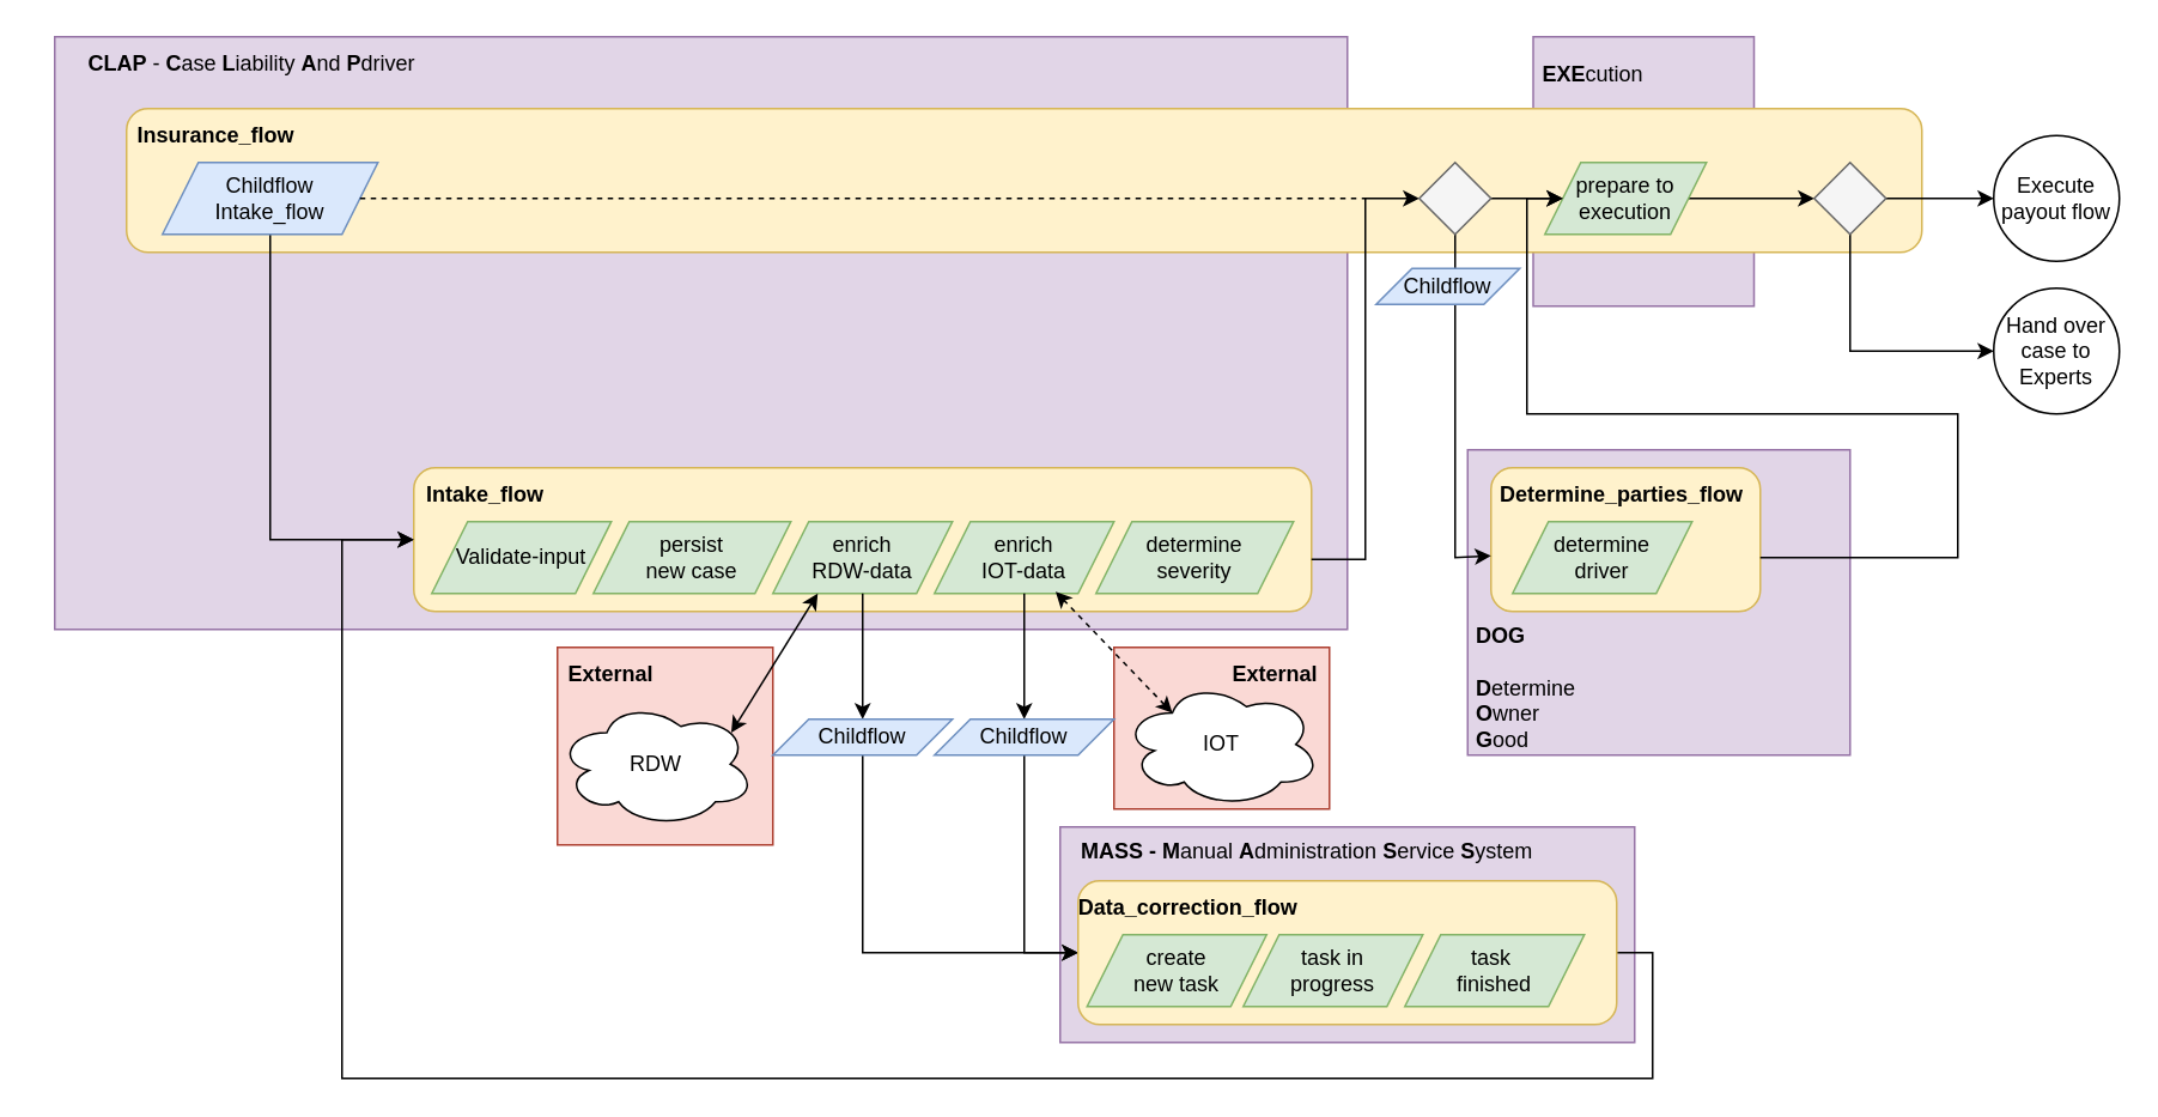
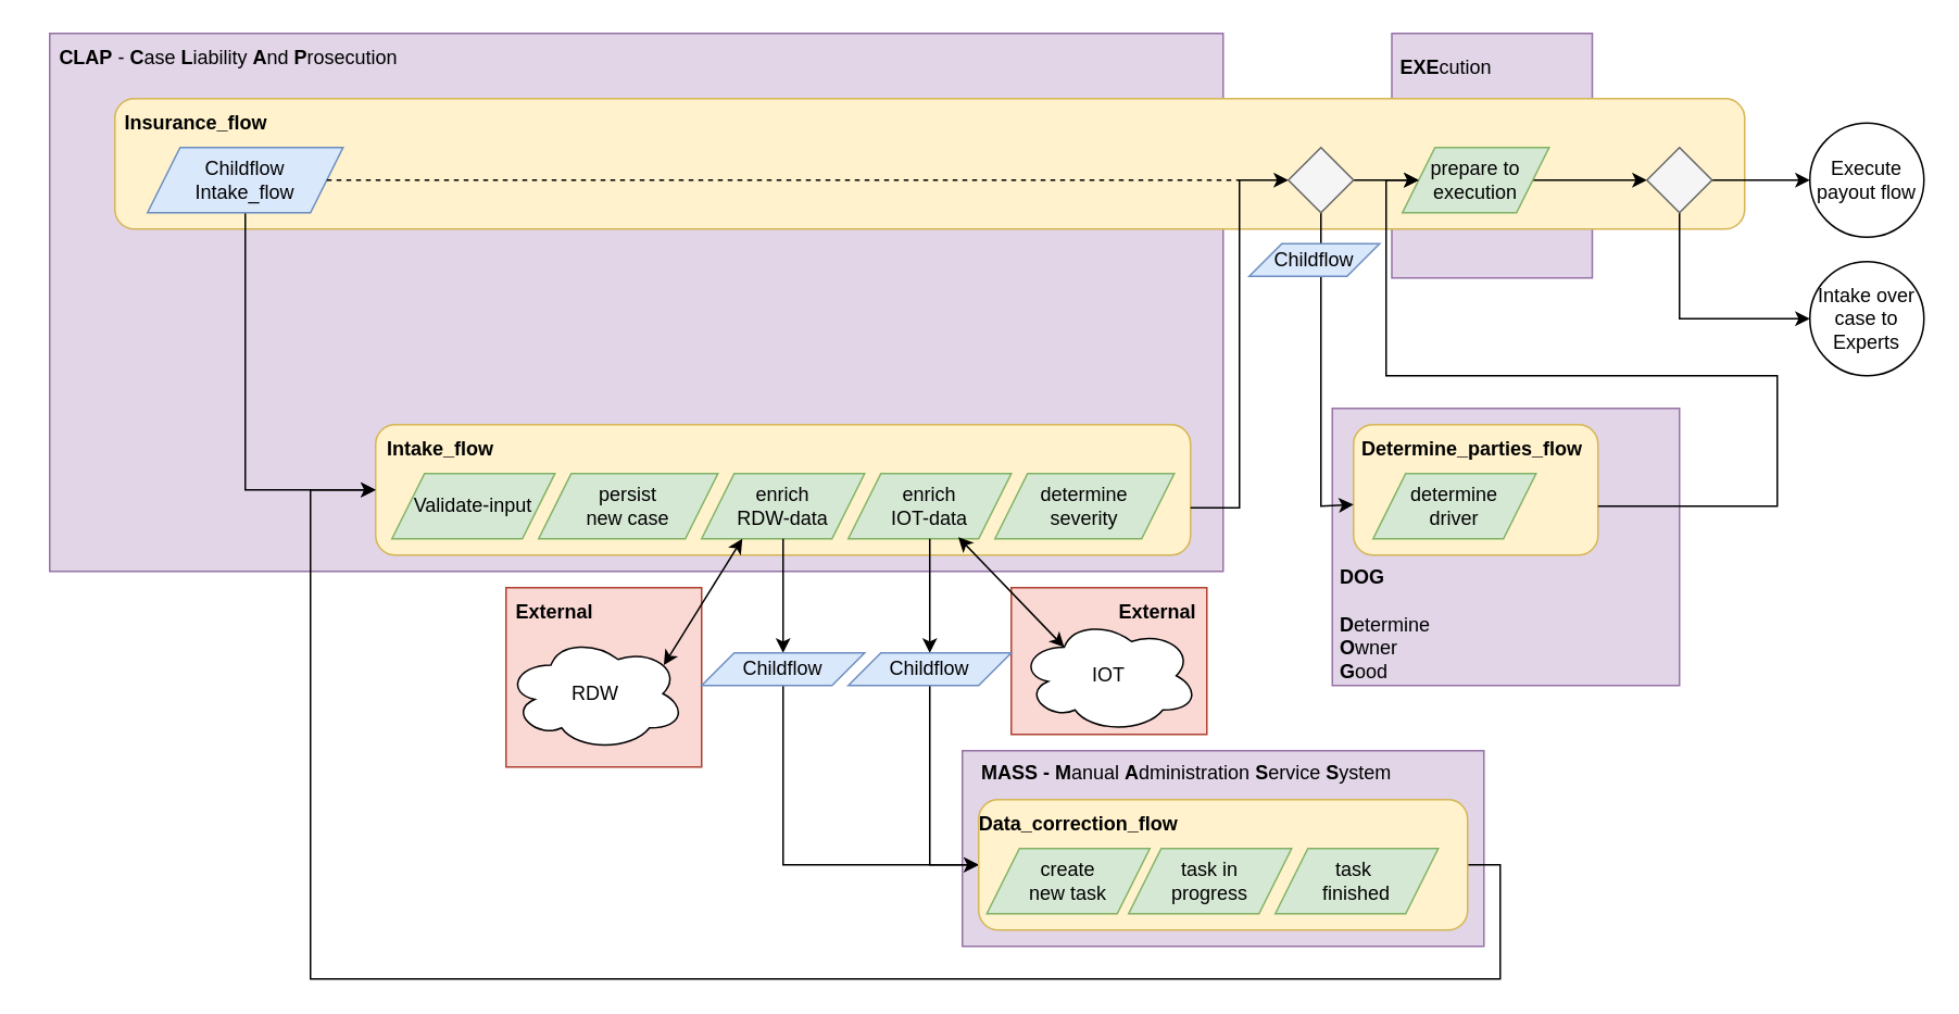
- <mxCell id="46" value="&lt;b style=&quot;border-color: var(--border-color);&quot;&gt;CLAP&lt;/b&gt;&amp;nbsp;-&amp;nbsp;&lt;b style=&quot;border-color: var(--border-color);&quot;&gt;C&lt;/b&gt;ase&amp;nbsp;&lt;b style=&quot;border-color: var(--border-color);&quot;&gt;L&lt;/b&gt;iability&amp;nbsp;&lt;b style=&quot;border-color: var(--border-color);&quot;&gt;A&lt;/b&gt;nd&amp;nbsp;&lt;b style=&quot;border-color: var(--border-color);&quot;&gt;P&lt;/b&gt;driver" style="text;html=1;strokeColor=none;fillColor=none;align=center;verticalAlign=middle;whiteSpace=wrap;rounded=0;" parent="1" vertex="1"><mxGeometry x="20" y="20" width="240" height="30" as="geometry" /></mxCell>
+ <mxCell id="46" value="&lt;b style=&quot;border-color: var(--border-color);&quot;&gt;CLAP&lt;/b&gt;&amp;nbsp;-&amp;nbsp;&lt;b style=&quot;border-color: var(--border-color);&quot;&gt;C&lt;/b&gt;ase&amp;nbsp;&lt;b style=&quot;border-color: var(--border-color);&quot;&gt;L&lt;/b&gt;iability&amp;nbsp;&lt;b style=&quot;border-color: var(--border-color);&quot;&gt;A&lt;/b&gt;nd&amp;nbsp;&lt;b style=&quot;border-color: var(--border-color);&quot;&gt;P&lt;/b&gt;rosecution" style="text;html=1;strokeColor=none;fillColor=none;align=center;verticalAlign=middle;whiteSpace=wrap;rounded=0;" parent="1" vertex="1"><mxGeometry x="20" y="20" width="240" height="30" as="geometry" /></mxCell>
- <mxCell id="10" value="Hand over case to Experts" style="ellipse;whiteSpace=wrap;html=1;" parent="1" vertex="1"><mxGeometry x="1110" y="160" width="70" height="70" as="geometry" /></mxCell>
+ <mxCell id="10" value="Intake over case to Experts" style="ellipse;whiteSpace=wrap;html=1;" parent="1" vertex="1"><mxGeometry x="1110" y="160" width="70" height="70" as="geometry" /></mxCell>
- <mxCell id="52" value="" style="endArrow=classic;startArrow=classic;html=1;rounded=0;exitX=0.25;exitY=0.25;exitDx=0;exitDy=0;exitPerimeter=0;entryX=0.675;entryY=0.975;entryDx=0;entryDy=0;entryPerimeter=0;dashed=1;" parent="1" source="18" target="17" edge="1"><mxGeometry width="50" height="50" relative="1" as="geometry"><mxPoint x="427" y="383" as="sourcePoint" /><mxPoint x="465" y="340" as="targetPoint" /></mxGeometry></mxCell>
+ <mxCell id="52" value="" style="endArrow=classic;startArrow=classic;html=1;rounded=0;exitX=0.25;exitY=0.25;exitDx=0;exitDy=0;exitPerimeter=0;entryX=0.675;entryY=0.975;entryDx=0;entryDy=0;entryPerimeter=0;" parent="1" source="18" target="17" edge="1"><mxGeometry width="50" height="50" relative="1" as="geometry"><mxPoint x="427" y="383" as="sourcePoint" /><mxPoint x="465" y="340" as="targetPoint" /></mxGeometry></mxCell>
